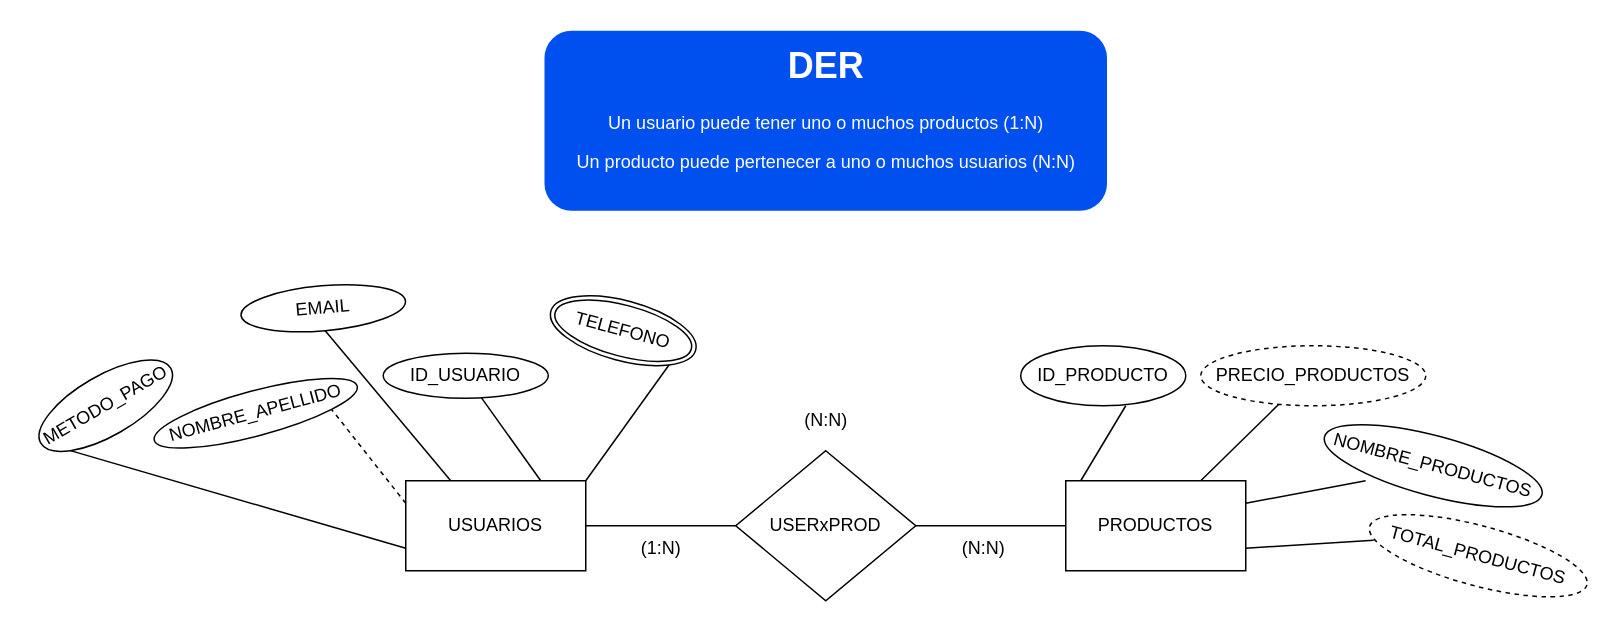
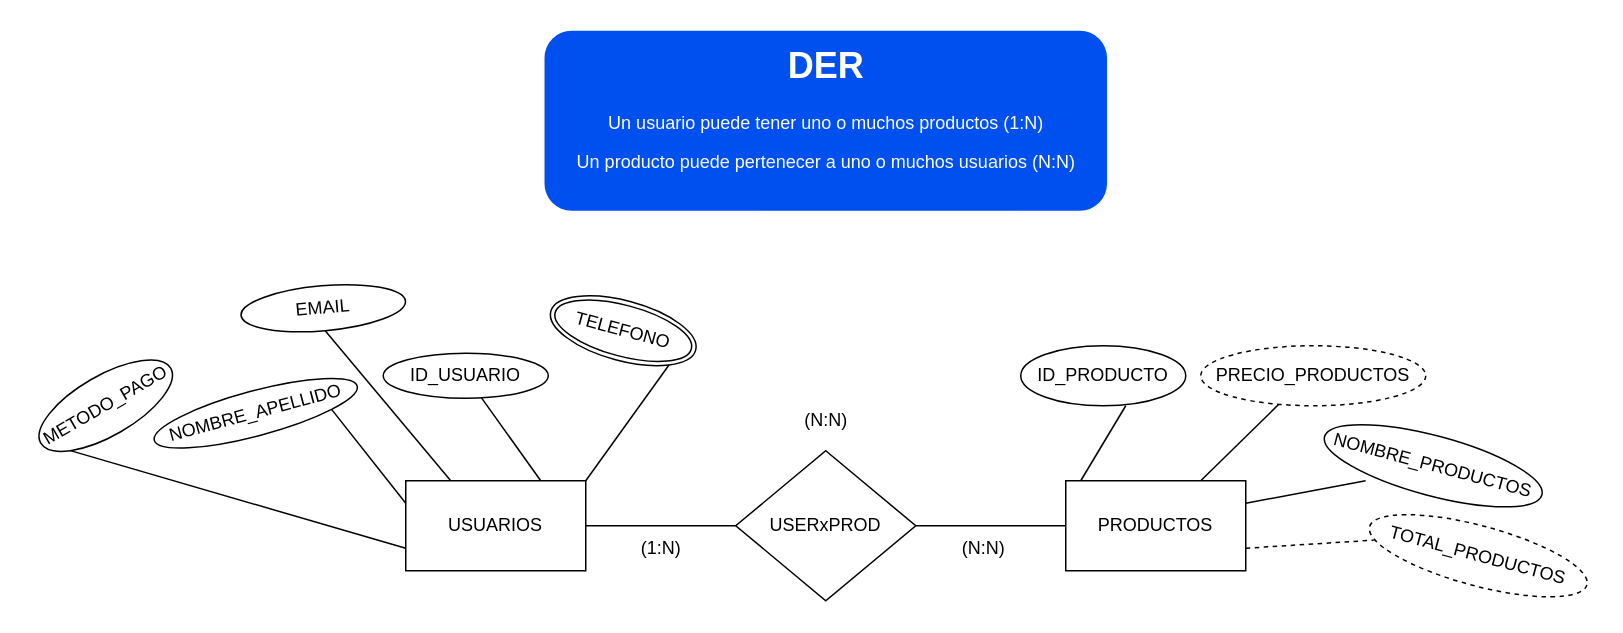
- <mxCell id="24" value="" style="endArrow=none;html=1;rounded=0;entryX=1;entryY=1;entryDx=0;entryDy=0;exitX=0;exitY=0.25;exitDx=0;exitDy=0;dashed=1;" edge="1" parent="1" source="3" target="23"><mxGeometry width="50" height="50" relative="1" as="geometry"><mxPoint x="430" y="340" as="sourcePoint" /><mxPoint x="480" y="290" as="targetPoint" /></mxGeometry></mxCell>
+ <mxCell id="24" value="" style="endArrow=none;html=1;rounded=0;entryX=1;entryY=1;entryDx=0;entryDy=0;exitX=0;exitY=0.25;exitDx=0;exitDy=0;" edge="1" parent="1" source="3" target="23"><mxGeometry width="50" height="50" relative="1" as="geometry"><mxPoint x="430" y="340" as="sourcePoint" /><mxPoint x="480" y="290" as="targetPoint" /></mxGeometry></mxCell>
- <mxCell id="15" value="" style="endArrow=none;html=1;rounded=0;entryX=0.033;entryY=0.7;entryDx=0;entryDy=0;entryPerimeter=0;exitX=1;exitY=0.75;exitDx=0;exitDy=0;" edge="1" parent="1" source="2" target="14"><mxGeometry width="50" height="50" relative="1" as="geometry"><mxPoint x="590" y="340" as="sourcePoint" /><mxPoint x="640" y="290" as="targetPoint" /></mxGeometry></mxCell>
+ <mxCell id="15" value="" style="endArrow=none;html=1;rounded=0;entryX=0.033;entryY=0.7;entryDx=0;entryDy=0;entryPerimeter=0;exitX=1;exitY=0.75;exitDx=0;exitDy=0;dashed=1;" edge="1" parent="1" source="2" target="14"><mxGeometry width="50" height="50" relative="1" as="geometry"><mxPoint x="590" y="340" as="sourcePoint" /><mxPoint x="640" y="290" as="targetPoint" /></mxGeometry></mxCell>
